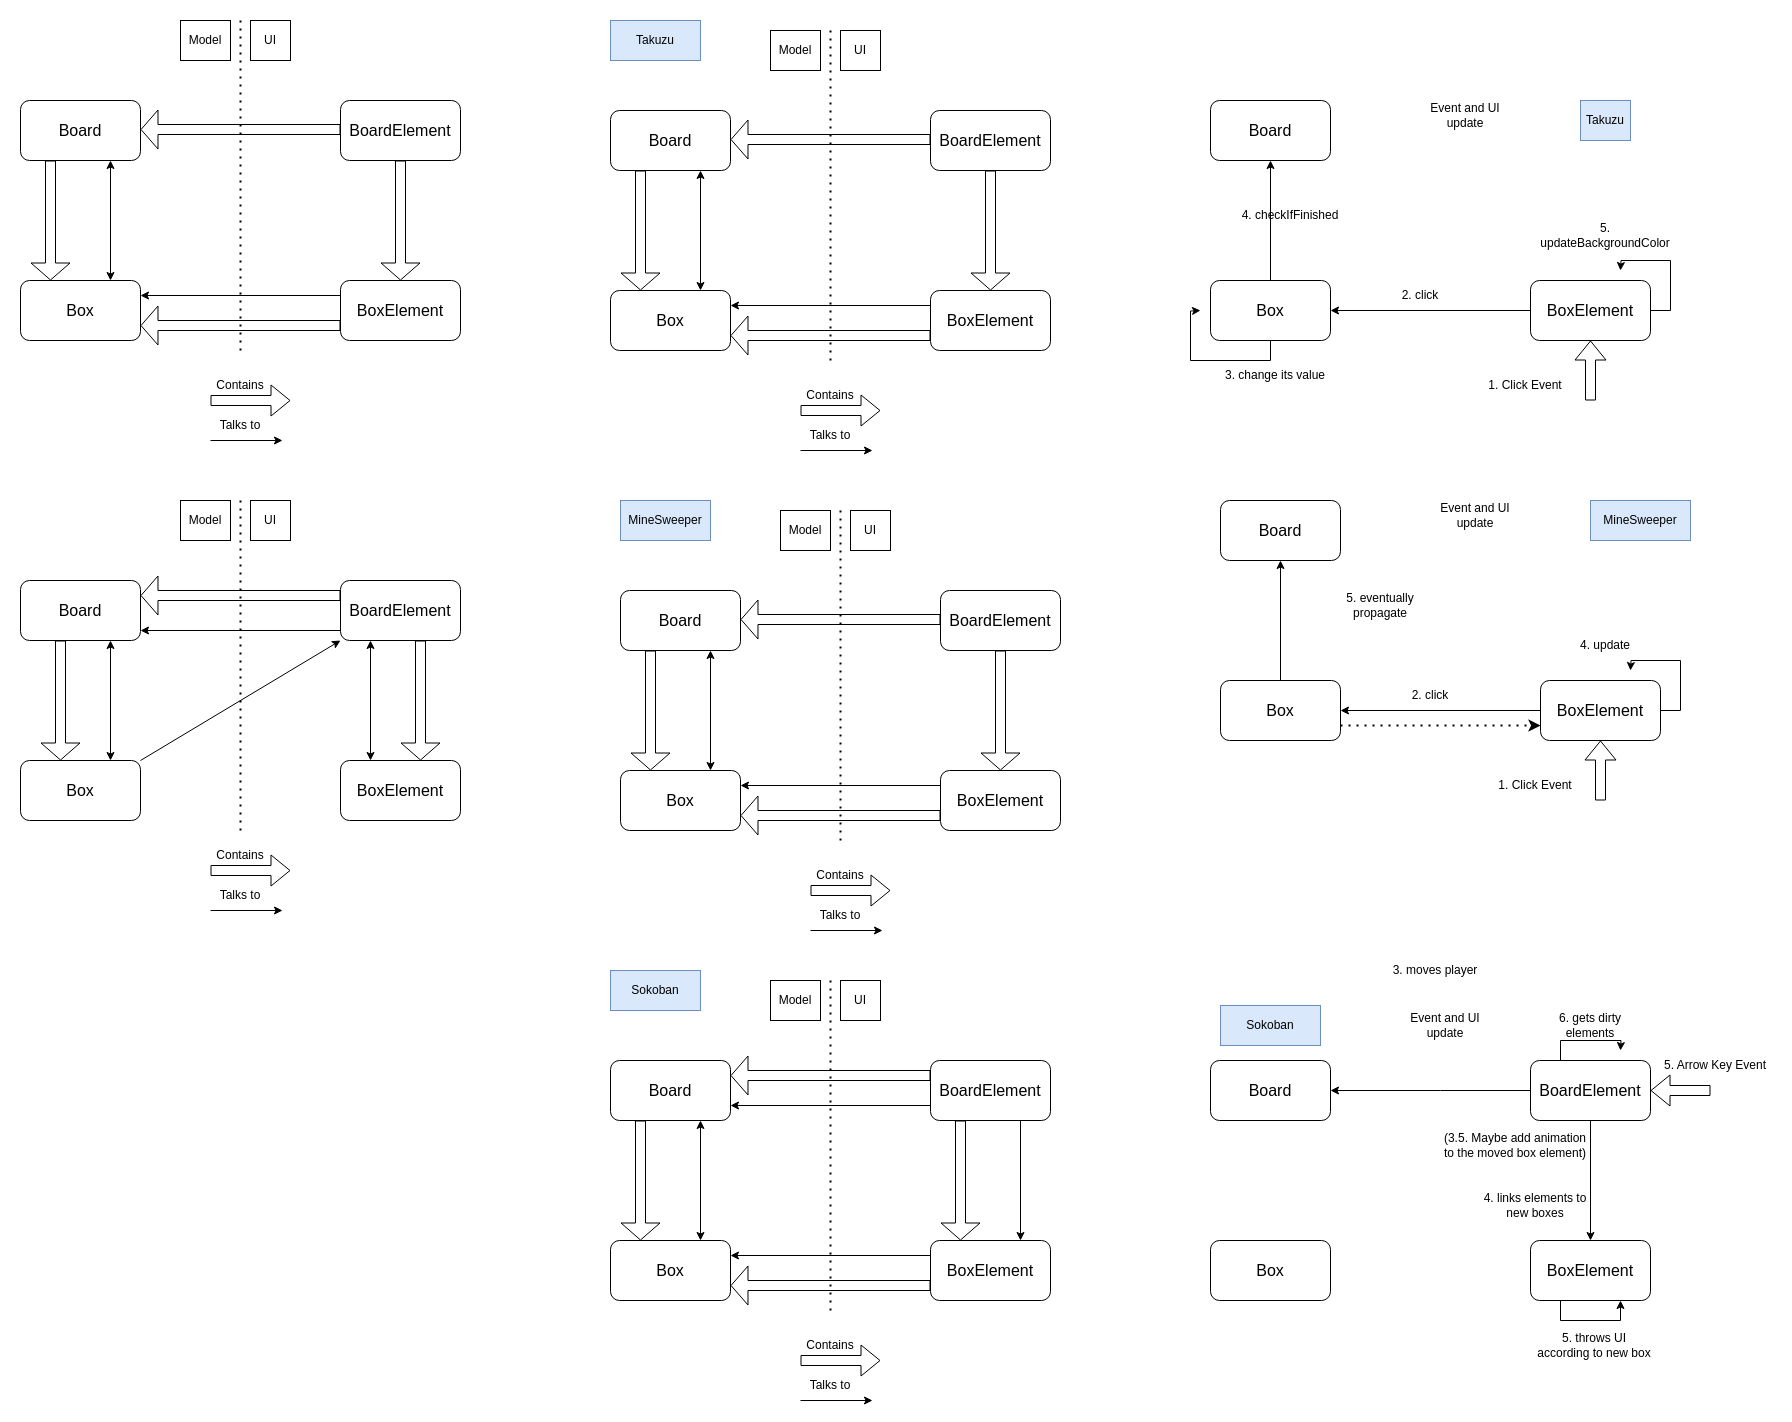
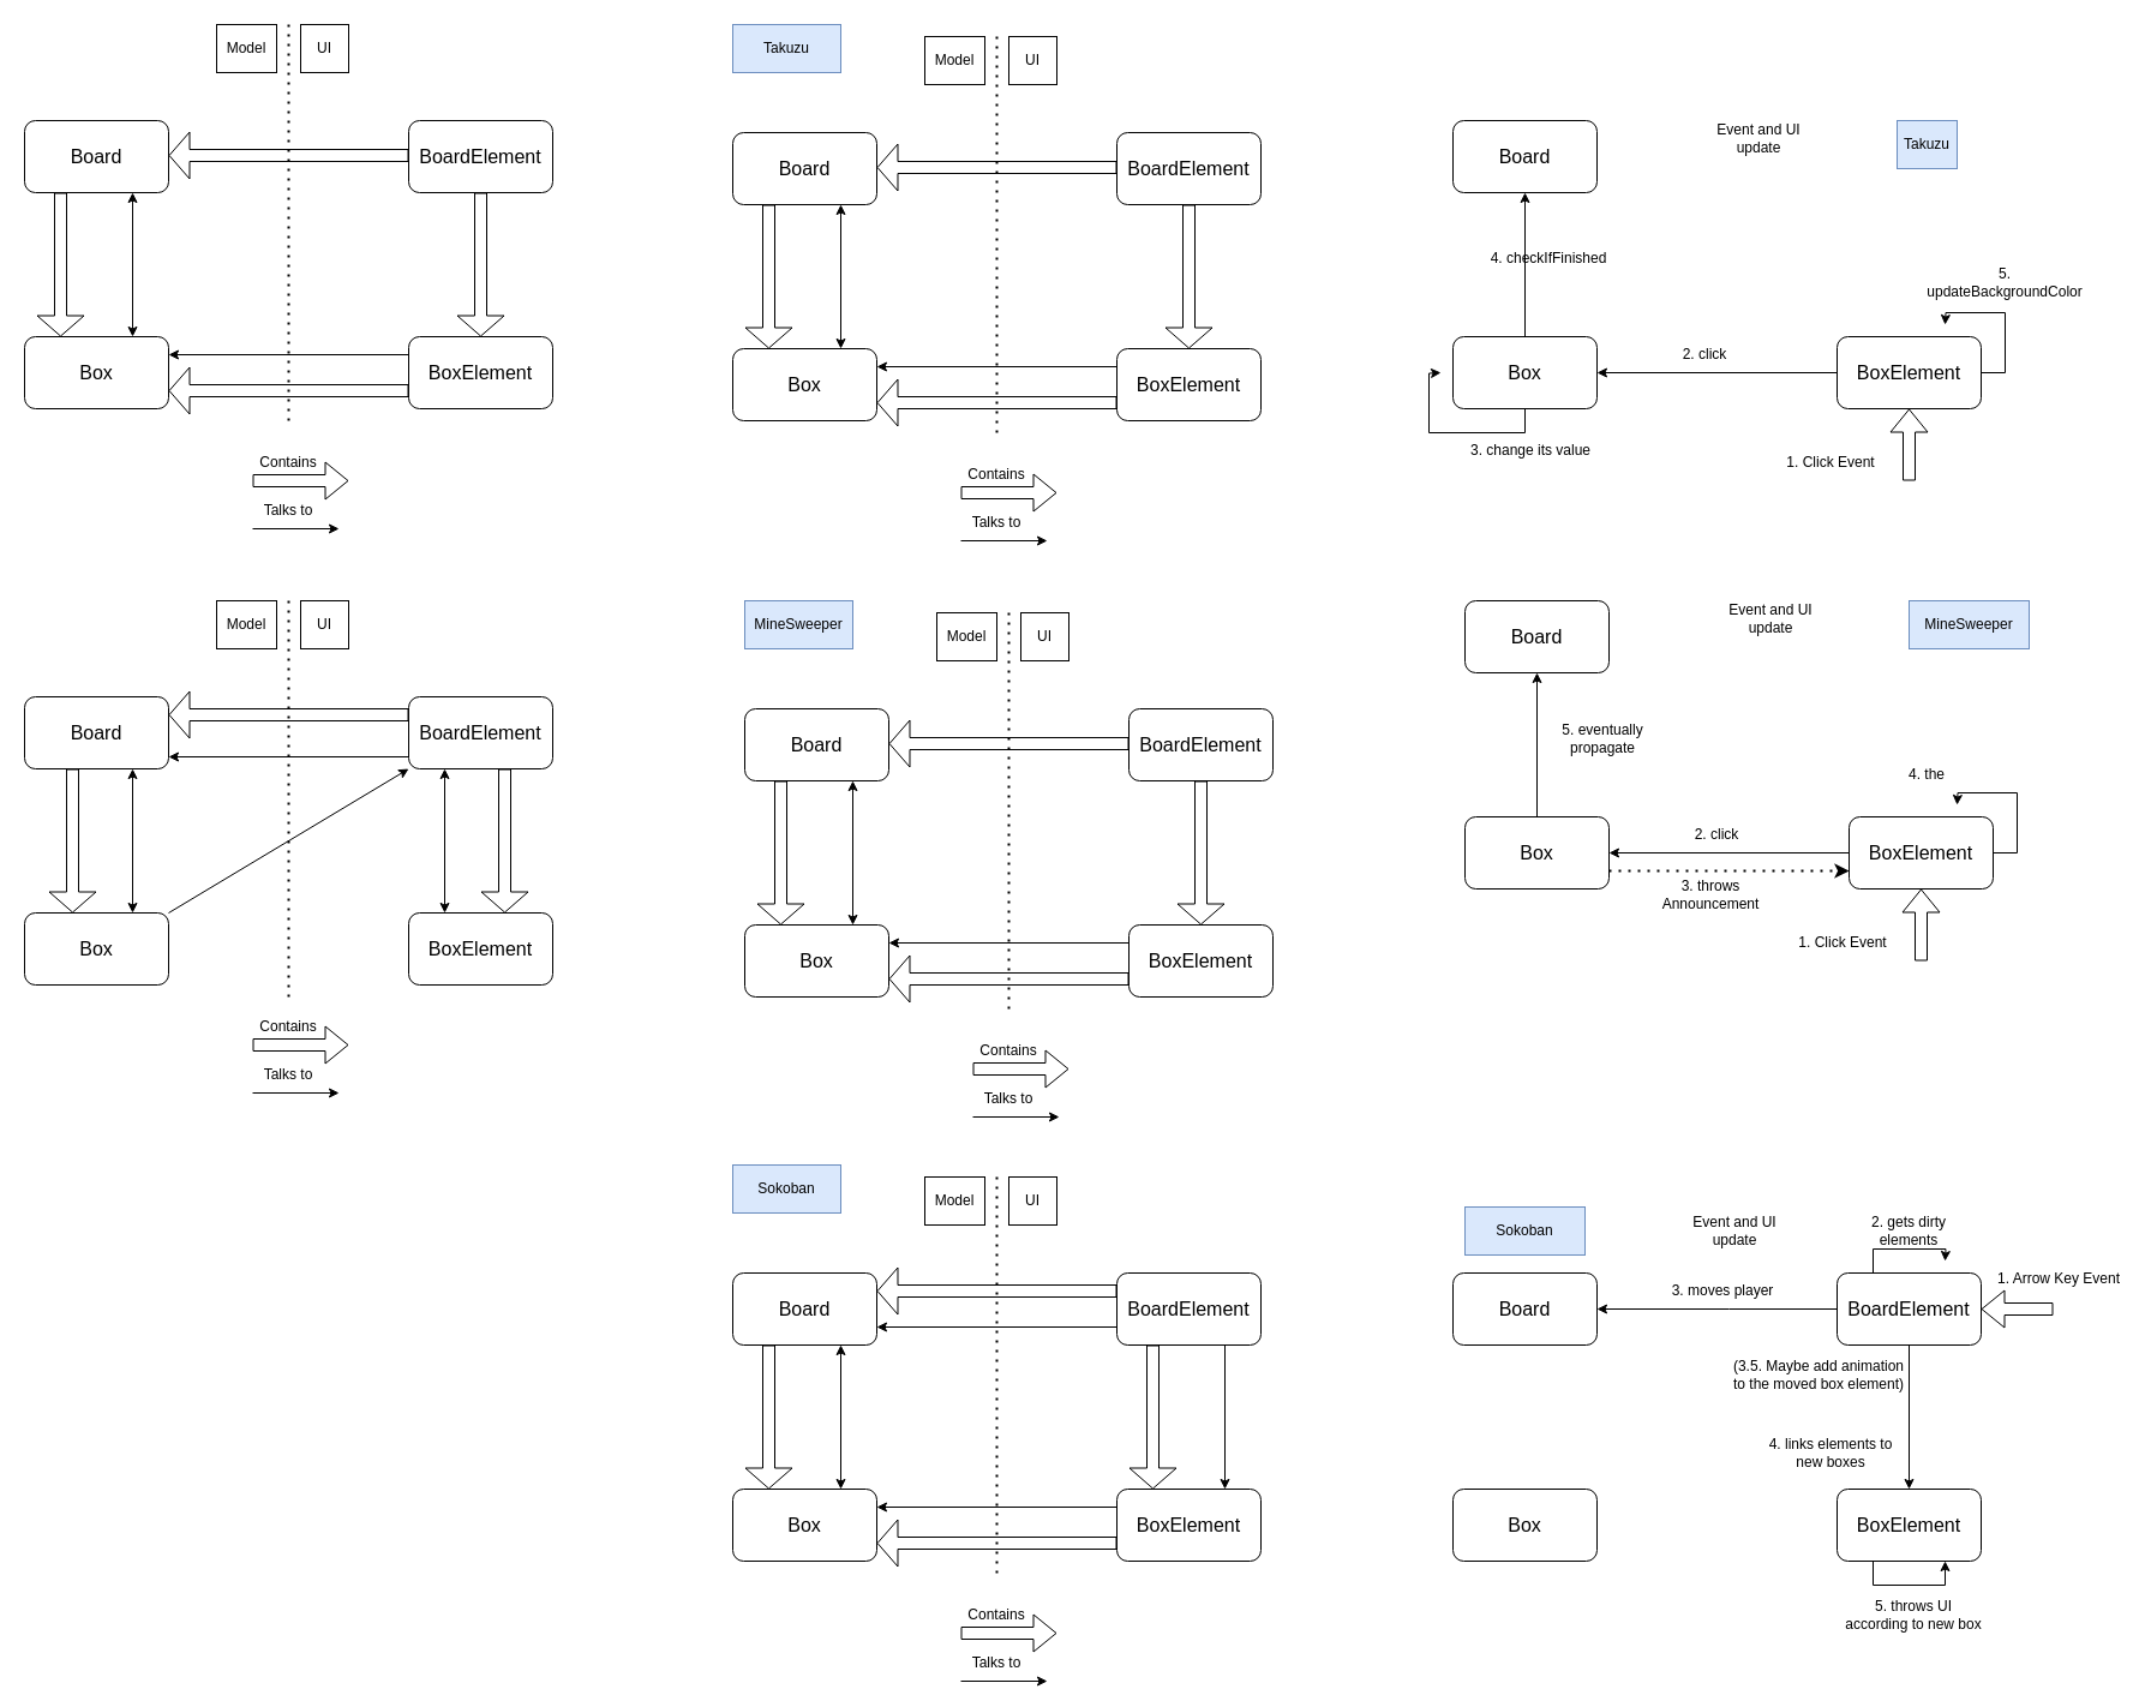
- <mxCell id="63" value="5. updateBackgroundColor" style="text;html=1;strokeColor=none;fillColor=none;align=center;verticalAlign=middle;whiteSpace=wrap;rounded=0;" vertex="1" parent="1"><mxGeometry x="1550" y="220" width="110" height="30" as="geometry" /></mxCell>
+ <mxCell id="63" value="5. updateBackgroundColor" style="text;html=1;strokeColor=none;fillColor=none;align=center;verticalAlign=middle;whiteSpace=wrap;rounded=0;" vertex="1" parent="1"><mxGeometry x="1615" y="220" width="110" height="30" as="geometry" /></mxCell>
- <mxCell id="94" value="5. eventually propagate" style="text;html=1;strokeColor=none;fillColor=none;align=center;verticalAlign=middle;whiteSpace=wrap;rounded=0;" vertex="1" parent="1"><mxGeometry x="1325" y="590" width="110" height="30" as="geometry" /></mxCell>
+ <mxCell id="94" value="5. eventually propagate" style="text;html=1;strokeColor=none;fillColor=none;align=center;verticalAlign=middle;whiteSpace=wrap;rounded=0;" vertex="1" parent="1"><mxGeometry x="1280" y="600" width="110" height="30" as="geometry" /></mxCell>
- <mxCell id="95" value="4. update" style="text;html=1;strokeColor=none;fillColor=none;align=center;verticalAlign=middle;whiteSpace=wrap;rounded=0;" vertex="1" parent="1"><mxGeometry x="1550" y="630" width="110" height="30" as="geometry" /></mxCell>
+ <mxCell id="95" value="4. the" style="text;html=1;strokeColor=none;fillColor=none;align=center;verticalAlign=middle;whiteSpace=wrap;rounded=0;" vertex="1" parent="1"><mxGeometry x="1550" y="630" width="110" height="30" as="geometry" /></mxCell>
+ <mxCell id="98" value="3. throws Announcement" style="text;html=1;strokeColor=none;fillColor=none;align=center;verticalAlign=middle;whiteSpace=wrap;rounded=0;" vertex="1" parent="1"><mxGeometry x="1370" y="730" width="110" height="30" as="geometry" /></mxCell>
- <mxCell id="133" value="3. moves player" style="text;html=1;strokeColor=none;fillColor=none;align=center;verticalAlign=middle;whiteSpace=wrap;rounded=0;" vertex="1" parent="1"><mxGeometry x="1380" y="955" width="110" height="30" as="geometry" /></mxCell>
+ <mxCell id="133" value="3. moves player" style="text;html=1;strokeColor=none;fillColor=none;align=center;verticalAlign=middle;whiteSpace=wrap;rounded=0;" vertex="1" parent="1"><mxGeometry x="1380" y="1060" width="110" height="30" as="geometry" /></mxCell>
- <mxCell id="128" value="6. gets dirty elements" style="text;html=1;strokeColor=none;fillColor=none;align=center;verticalAlign=middle;whiteSpace=wrap;rounded=0;" vertex="1" parent="1"><mxGeometry x="1540" y="1010" width="100" height="30" as="geometry" /></mxCell>
+ <mxCell id="128" value="2. gets dirty elements" style="text;html=1;strokeColor=none;fillColor=none;align=center;verticalAlign=middle;whiteSpace=wrap;rounded=0;" vertex="1" parent="1"><mxGeometry x="1540" y="1010" width="100" height="30" as="geometry" /></mxCell>
- <mxCell id="135" value="5. Arrow Key Event" style="text;html=1;strokeColor=none;fillColor=none;align=center;verticalAlign=middle;whiteSpace=wrap;rounded=0;" vertex="1" parent="1"><mxGeometry x="1660" y="1050" width="110" height="30" as="geometry" /></mxCell>
+ <mxCell id="135" value="1. Arrow Key Event" style="text;html=1;strokeColor=none;fillColor=none;align=center;verticalAlign=middle;whiteSpace=wrap;rounded=0;" vertex="1" parent="1"><mxGeometry x="1660" y="1050" width="110" height="30" as="geometry" /></mxCell>
- <mxCell id="130" value="4. links elements to new boxes" style="text;html=1;strokeColor=none;fillColor=none;align=center;verticalAlign=middle;whiteSpace=wrap;rounded=0;" vertex="1" parent="1"><mxGeometry x="1480" y="1190" width="110" height="30" as="geometry" /></mxCell>
+ <mxCell id="130" value="4. links elements to new boxes" style="text;html=1;strokeColor=none;fillColor=none;align=center;verticalAlign=middle;whiteSpace=wrap;rounded=0;" vertex="1" parent="1"><mxGeometry x="1470" y="1195" width="110" height="30" as="geometry" /></mxCell>
